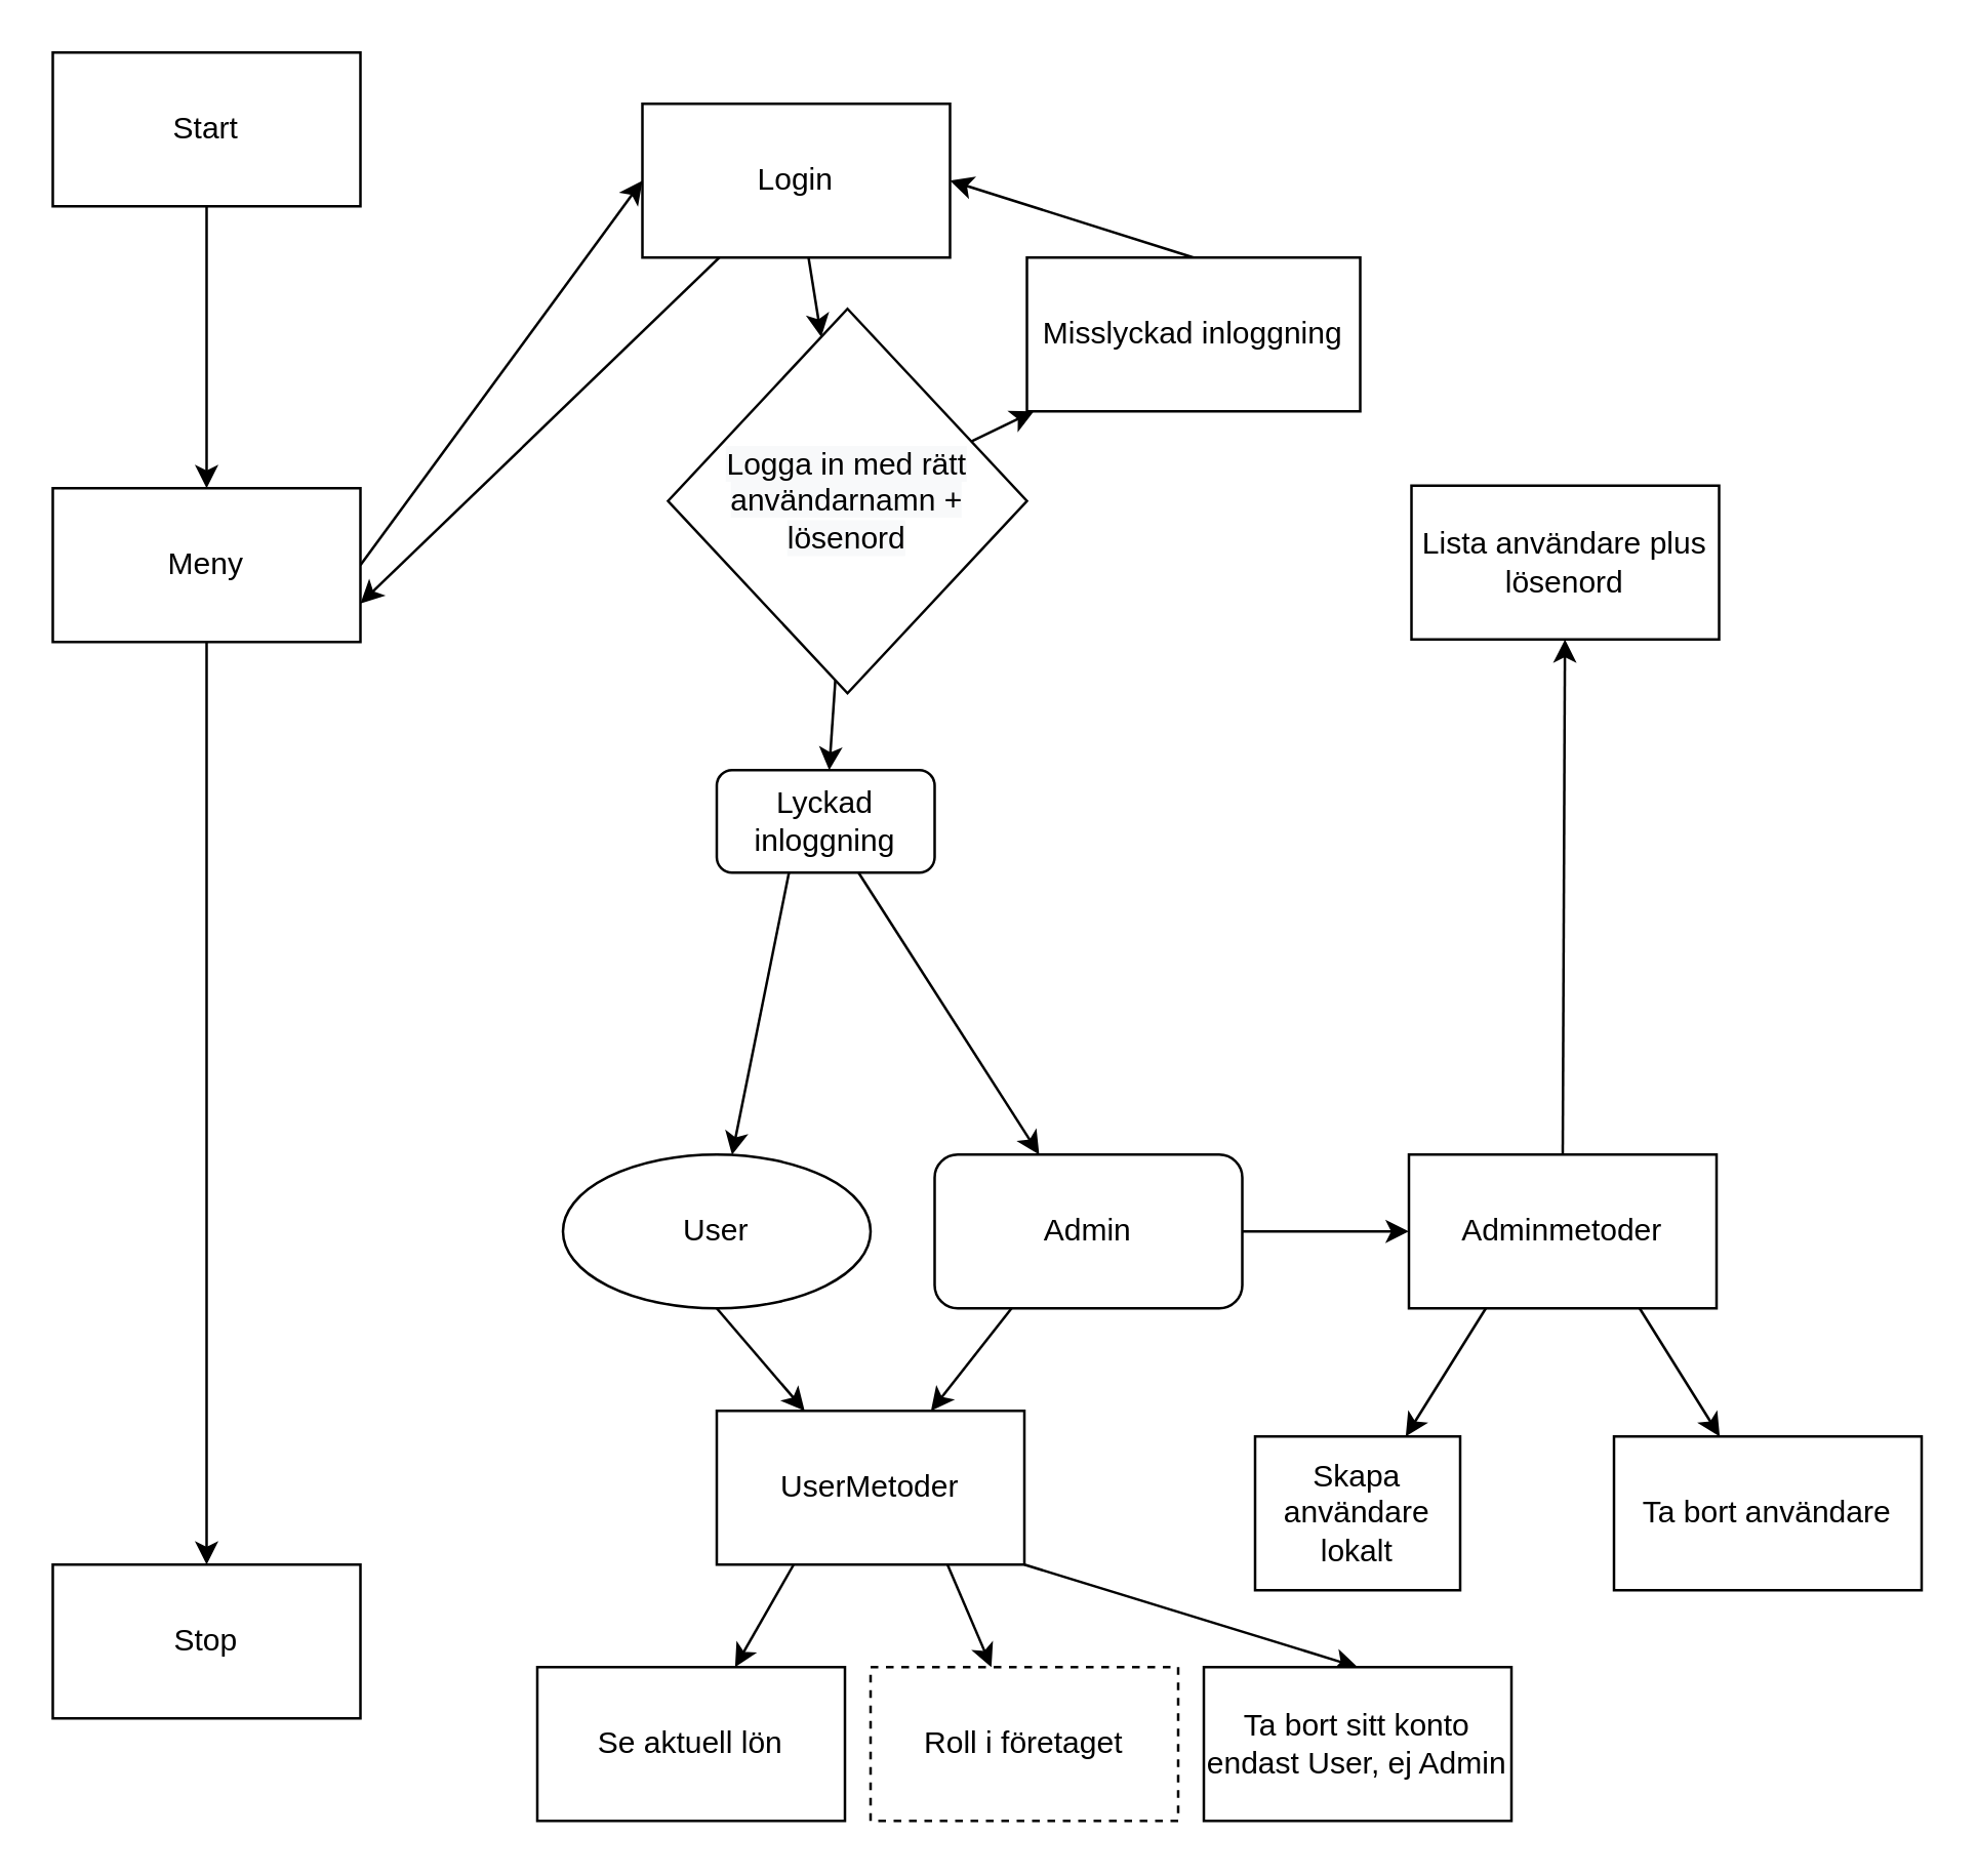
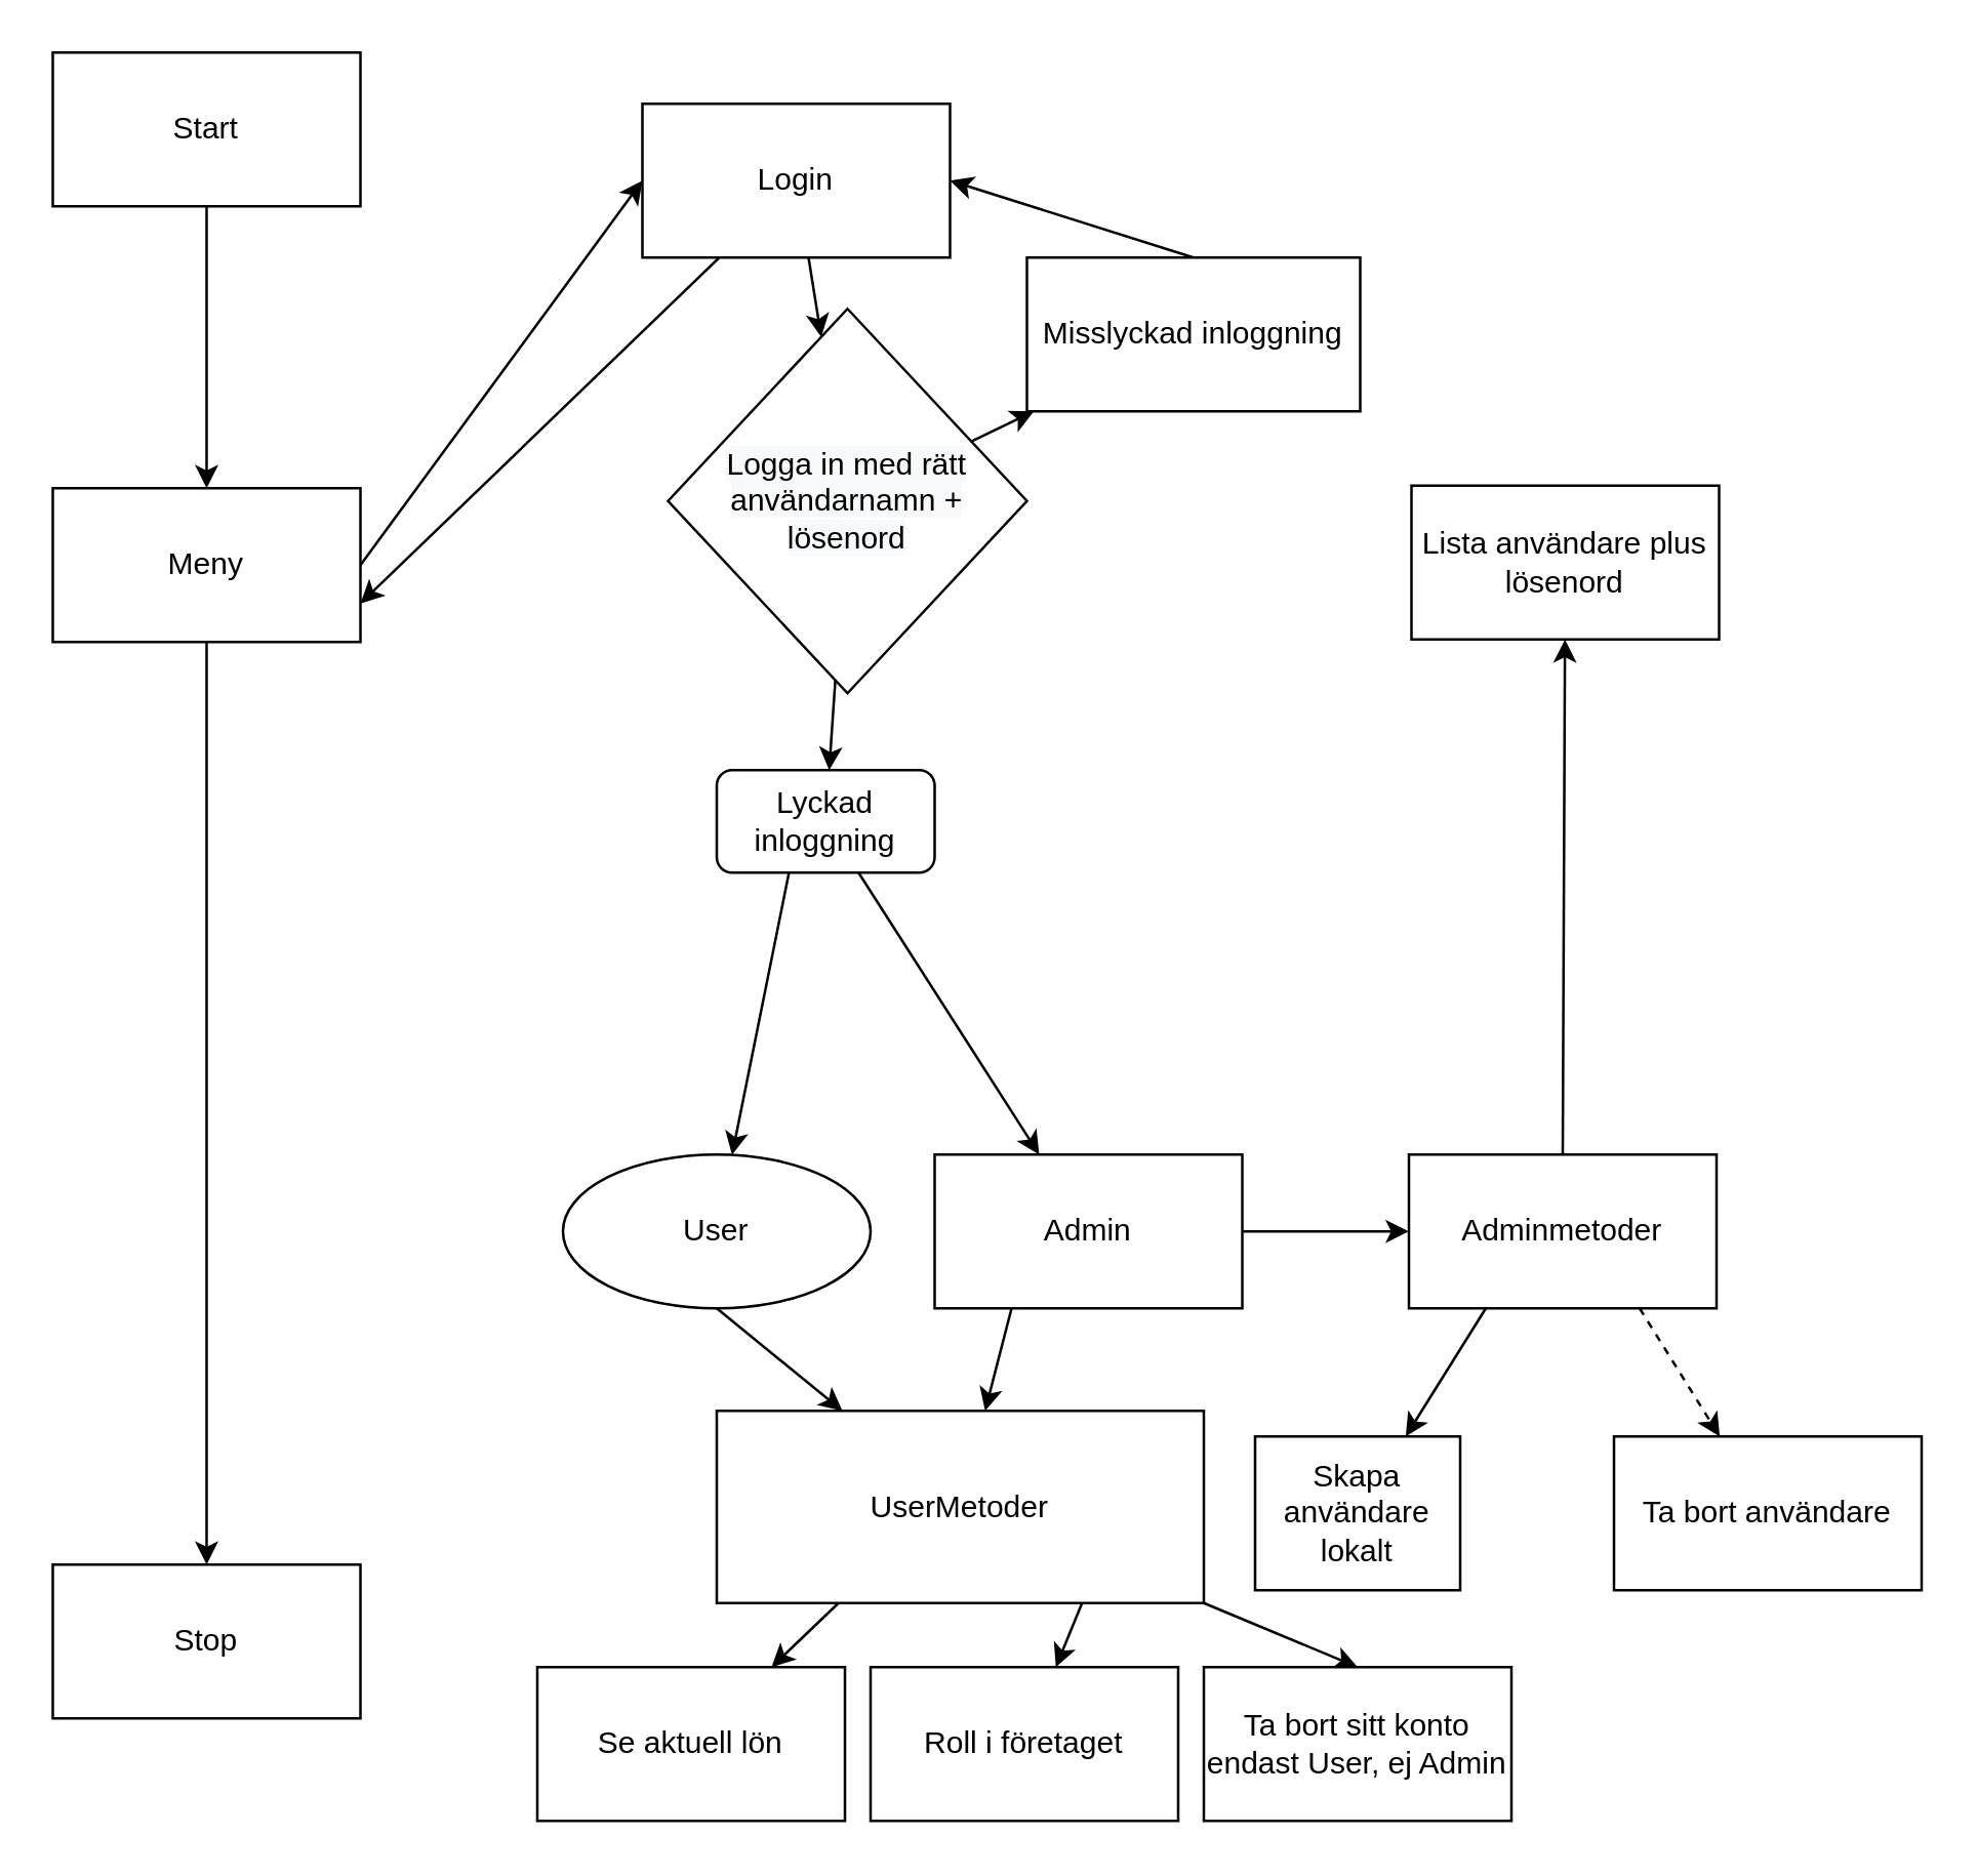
- <mxCell id="15" value="Admin" style="whiteSpace=wrap;html=1;rounded=1;" vertex="1" parent="1"><mxGeometry x="364" y="450" width="120" height="60" as="geometry" /></mxCell>
+ <mxCell id="15" value="Admin" style="whiteSpace=wrap;html=1;" vertex="1" parent="1"><mxGeometry x="364" y="450" width="120" height="60" as="geometry" /></mxCell>
- <mxCell id="17" style="edgeStyle=none;rounded=0;orthogonalLoop=1;jettySize=auto;html=1;exitX=0.75;exitY=1;exitDx=0;exitDy=0;" edge="1" parent="1" source="19" target="21"><mxGeometry relative="1" as="geometry" /></mxCell>
+ <mxCell id="17" style="edgeStyle=none;rounded=0;orthogonalLoop=1;jettySize=auto;html=1;exitX=0.75;exitY=1;exitDx=0;exitDy=0;dashed=1;" edge="1" parent="1" source="19" target="21"><mxGeometry relative="1" as="geometry" /></mxCell>
- <mxCell id="26" value="UserMetoder" style="rounded=0;whiteSpace=wrap;html=1;" vertex="1" parent="1"><mxGeometry x="279" y="550" width="120" height="60" as="geometry" /></mxCell>
+ <mxCell id="26" value="UserMetoder" style="rounded=0;whiteSpace=wrap;html=1;" vertex="1" parent="1"><mxGeometry x="279" y="550" width="190" height="75" as="geometry" /></mxCell>
- <mxCell id="28" value="Roll i företaget" style="whiteSpace=wrap;html=1;dashed=1;" vertex="1" parent="1"><mxGeometry x="339" y="650" width="120" height="60" as="geometry" /></mxCell>
+ <mxCell id="28" value="Roll i företaget" style="whiteSpace=wrap;html=1;" vertex="1" parent="1"><mxGeometry x="339" y="650" width="120" height="60" as="geometry" /></mxCell>
